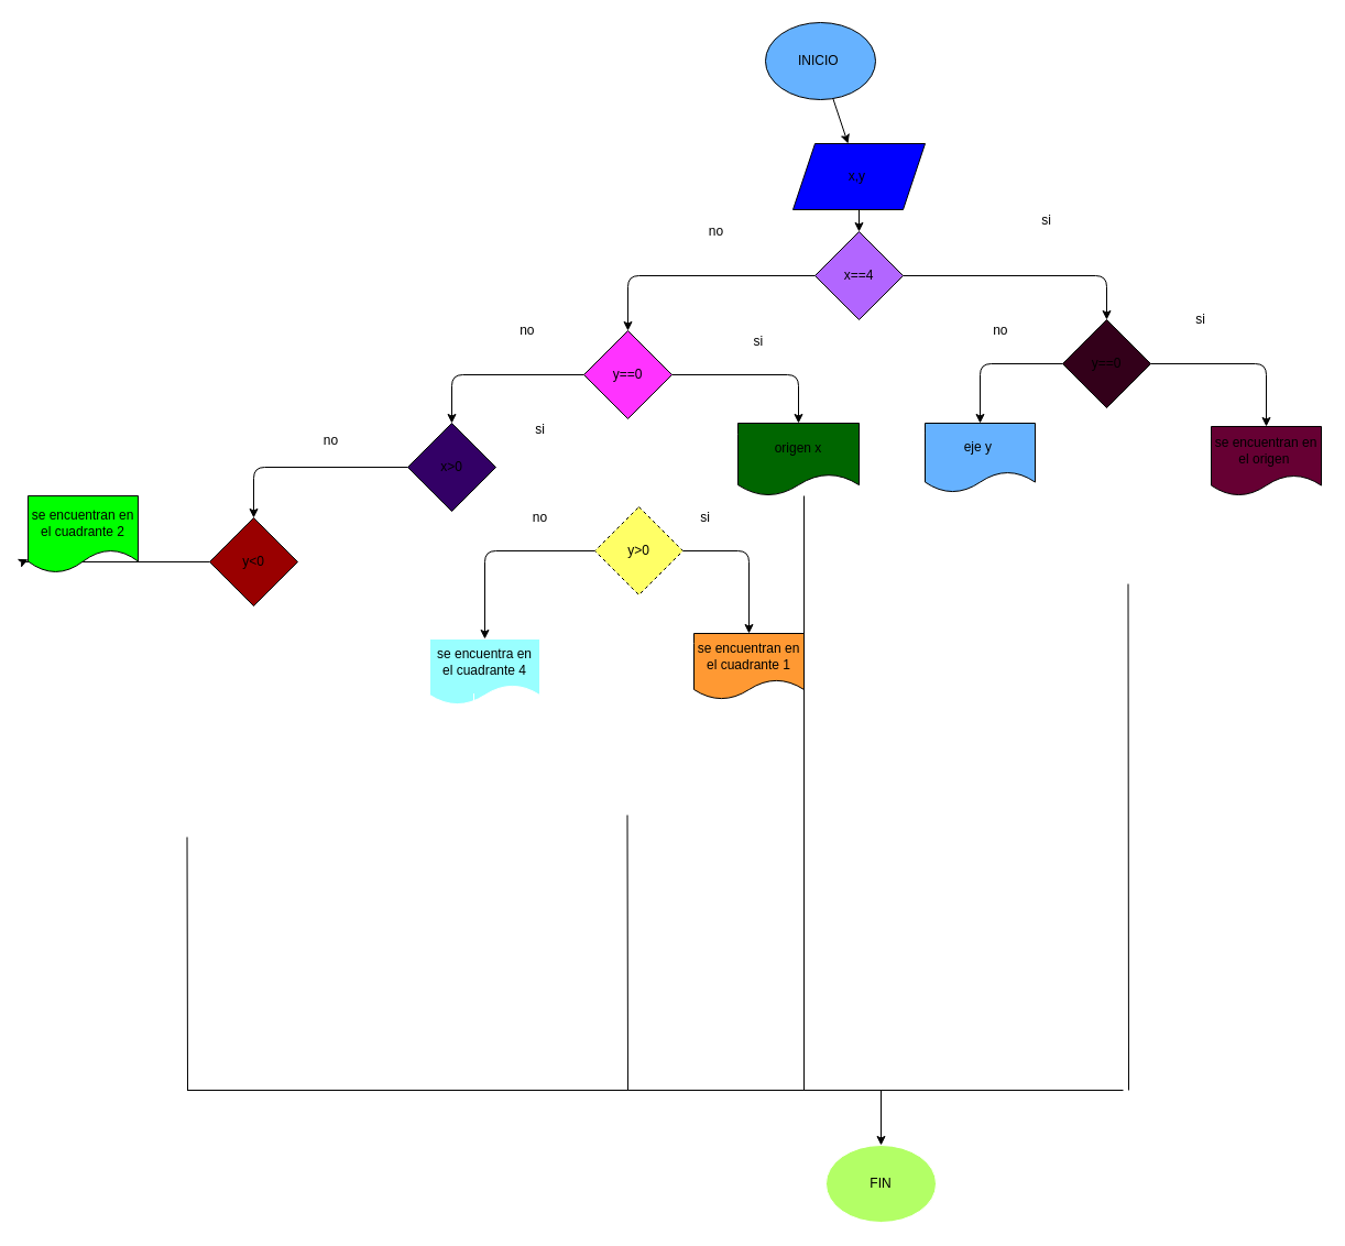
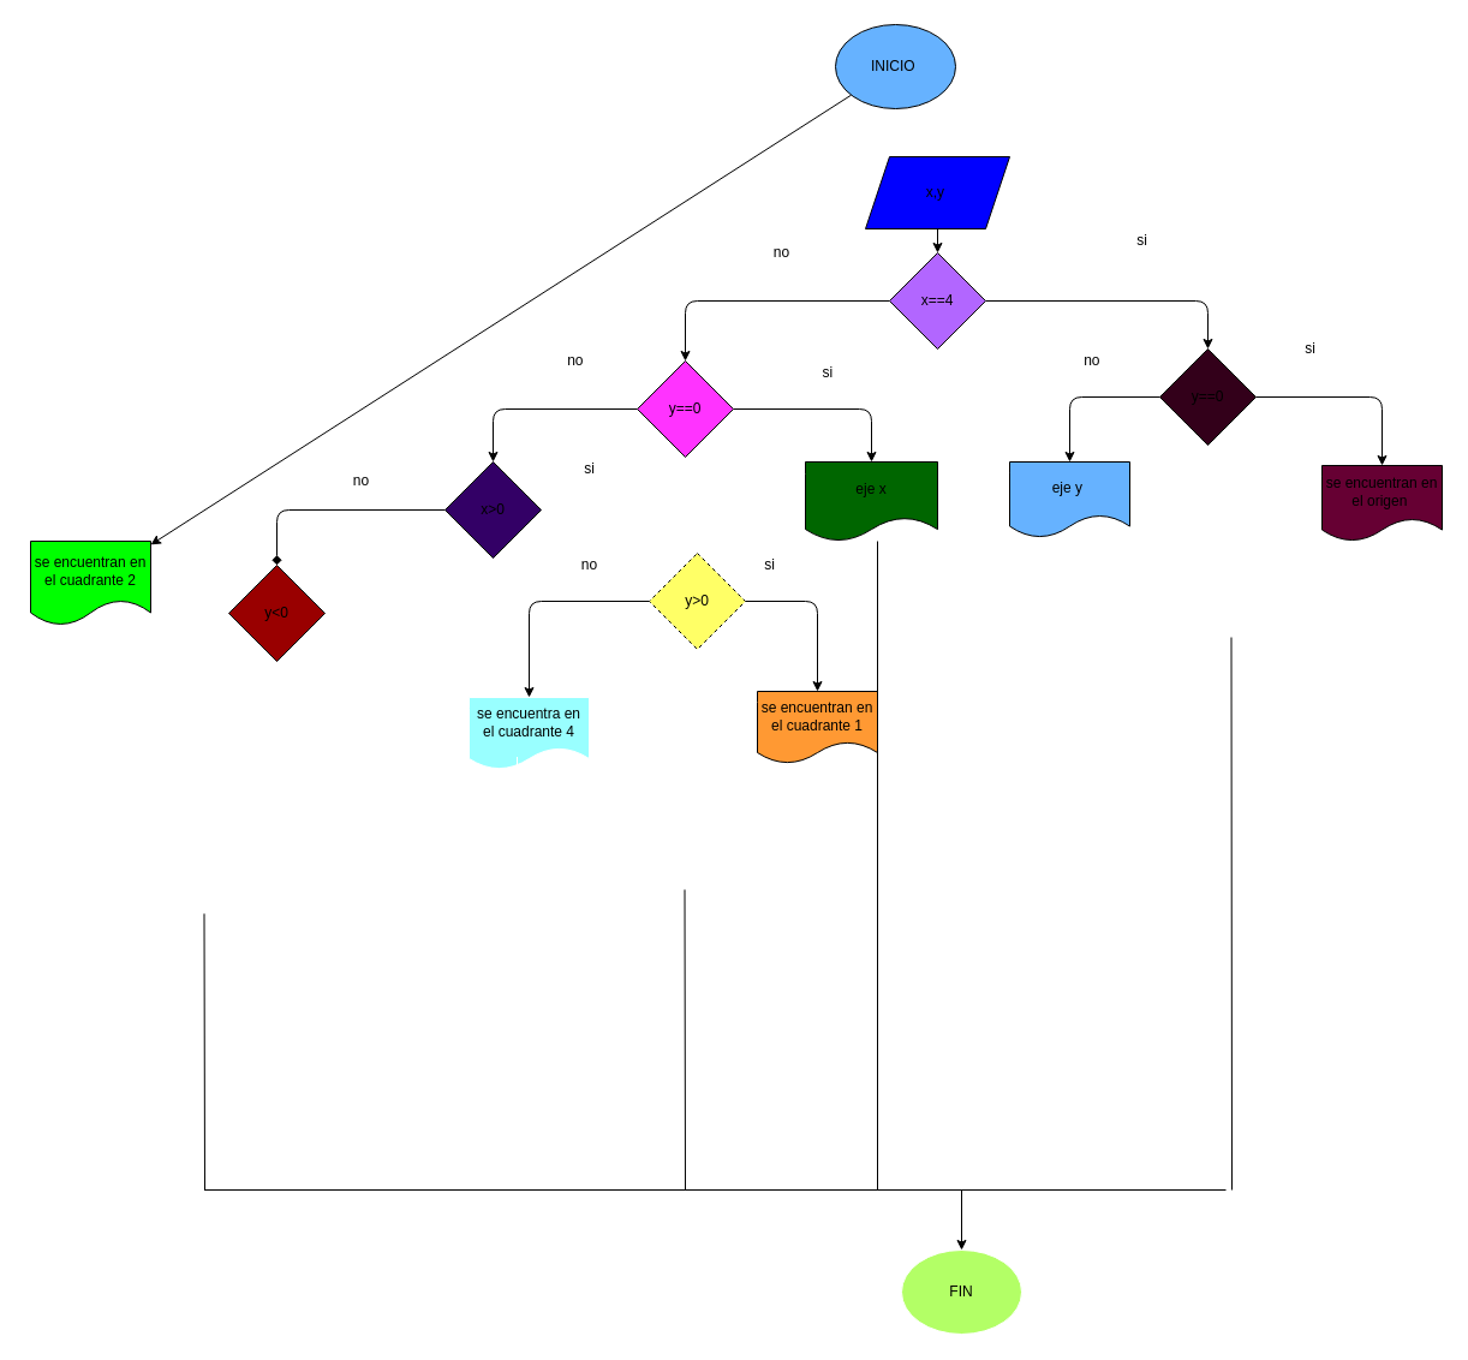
- <mxCell id="2" value="" style="edgeStyle=none;html=1;" edge="1" parent="1" source="3" target="5"><mxGeometry relative="1" as="geometry" /></mxCell>
+ <mxCell id="2" value="" style="edgeStyle=none;html=1;" edge="1" parent="1" source="3" target="29"><mxGeometry relative="1" as="geometry" /></mxCell>
- <mxCell id="15" value="origen x" style="shape=document;whiteSpace=wrap;html=1;boundedLbl=1;fillColor=#006600;" vertex="1" parent="1"><mxGeometry x="670" y="384" width="110" height="66" as="geometry" /></mxCell>
+ <mxCell id="15" value="eje x" style="shape=document;whiteSpace=wrap;html=1;boundedLbl=1;fillColor=#006600;" vertex="1" parent="1"><mxGeometry x="670" y="384" width="110" height="66" as="geometry" /></mxCell>
- <mxCell id="16" value="" style="edgeStyle=none;html=1;" edge="1" parent="1" source="17" target="22"><mxGeometry relative="1" as="geometry"><Array as="points"><mxPoint x="230" y="424" /></Array></mxGeometry></mxCell>
+ <mxCell id="16" value="" style="edgeStyle=none;html=1;endArrow=diamond;" edge="1" parent="1" source="17" target="22"><mxGeometry relative="1" as="geometry"><Array as="points"><mxPoint x="230" y="424" /></Array></mxGeometry></mxCell>
- <mxCell id="21" value="" style="edgeStyle=none;html=1;" edge="1" parent="1" source="22" target="29"><mxGeometry relative="1" as="geometry"><Array as="points"><mxPoint x="20" y="510" /></Array></mxGeometry></mxCell>
